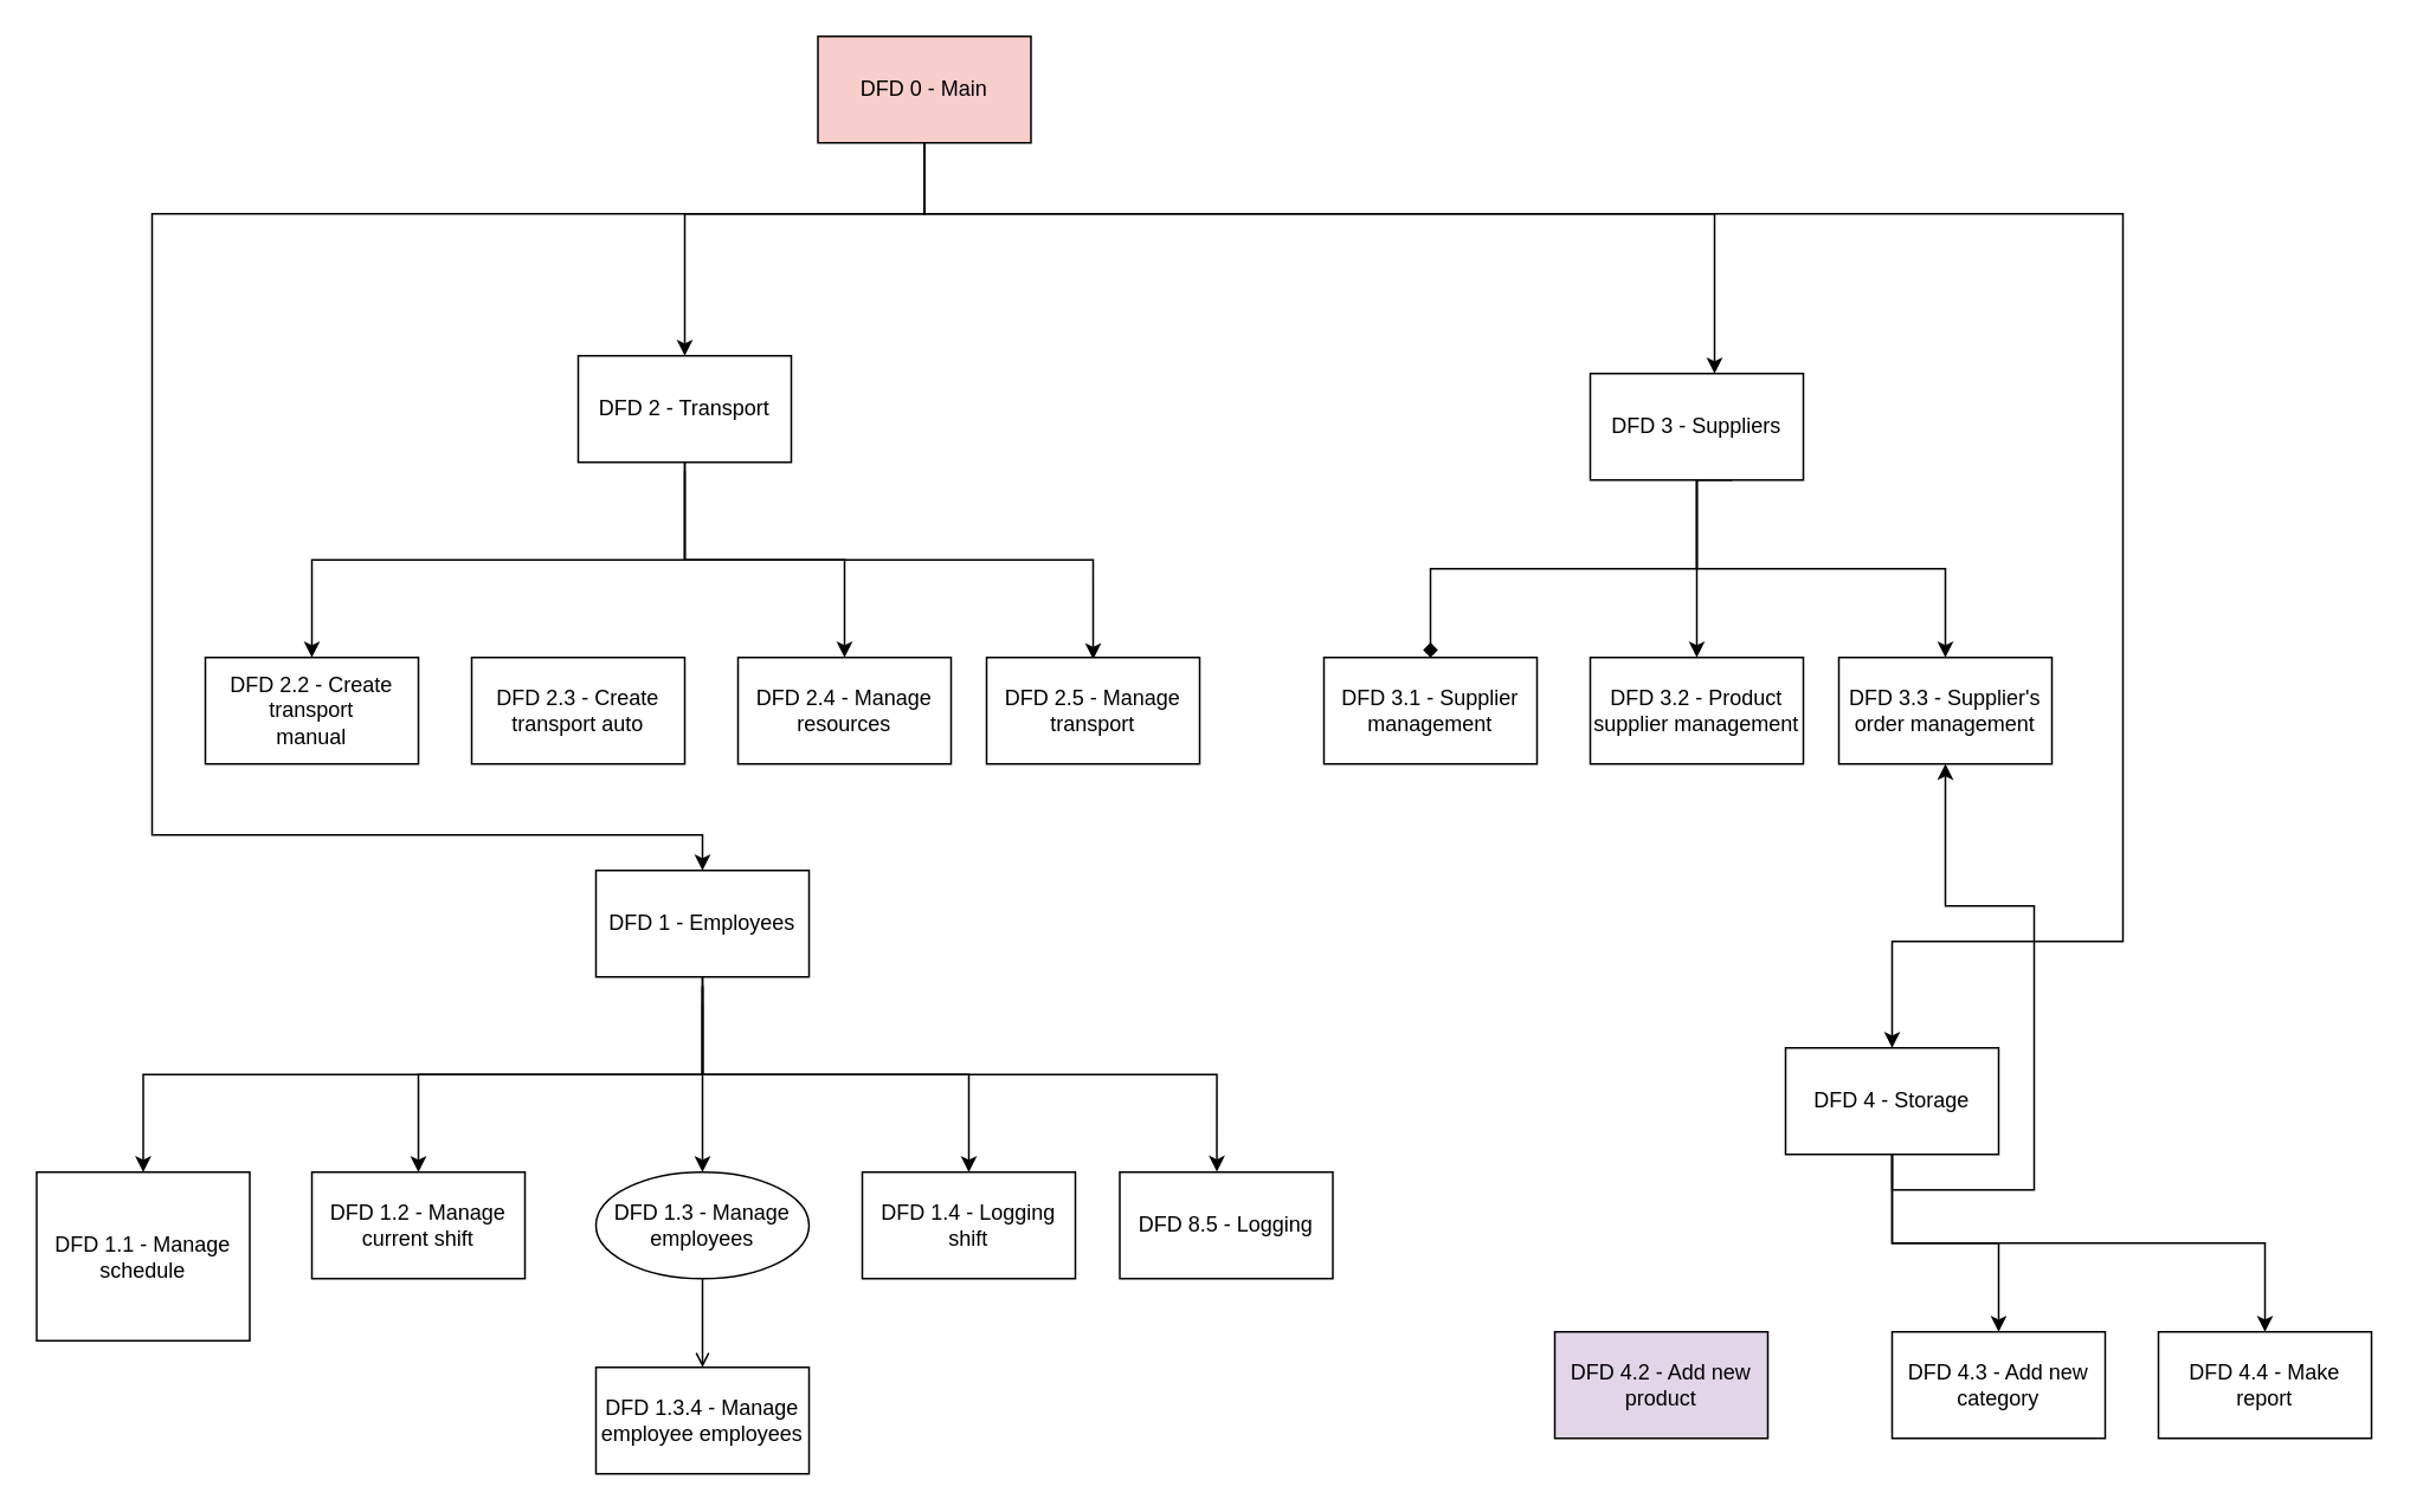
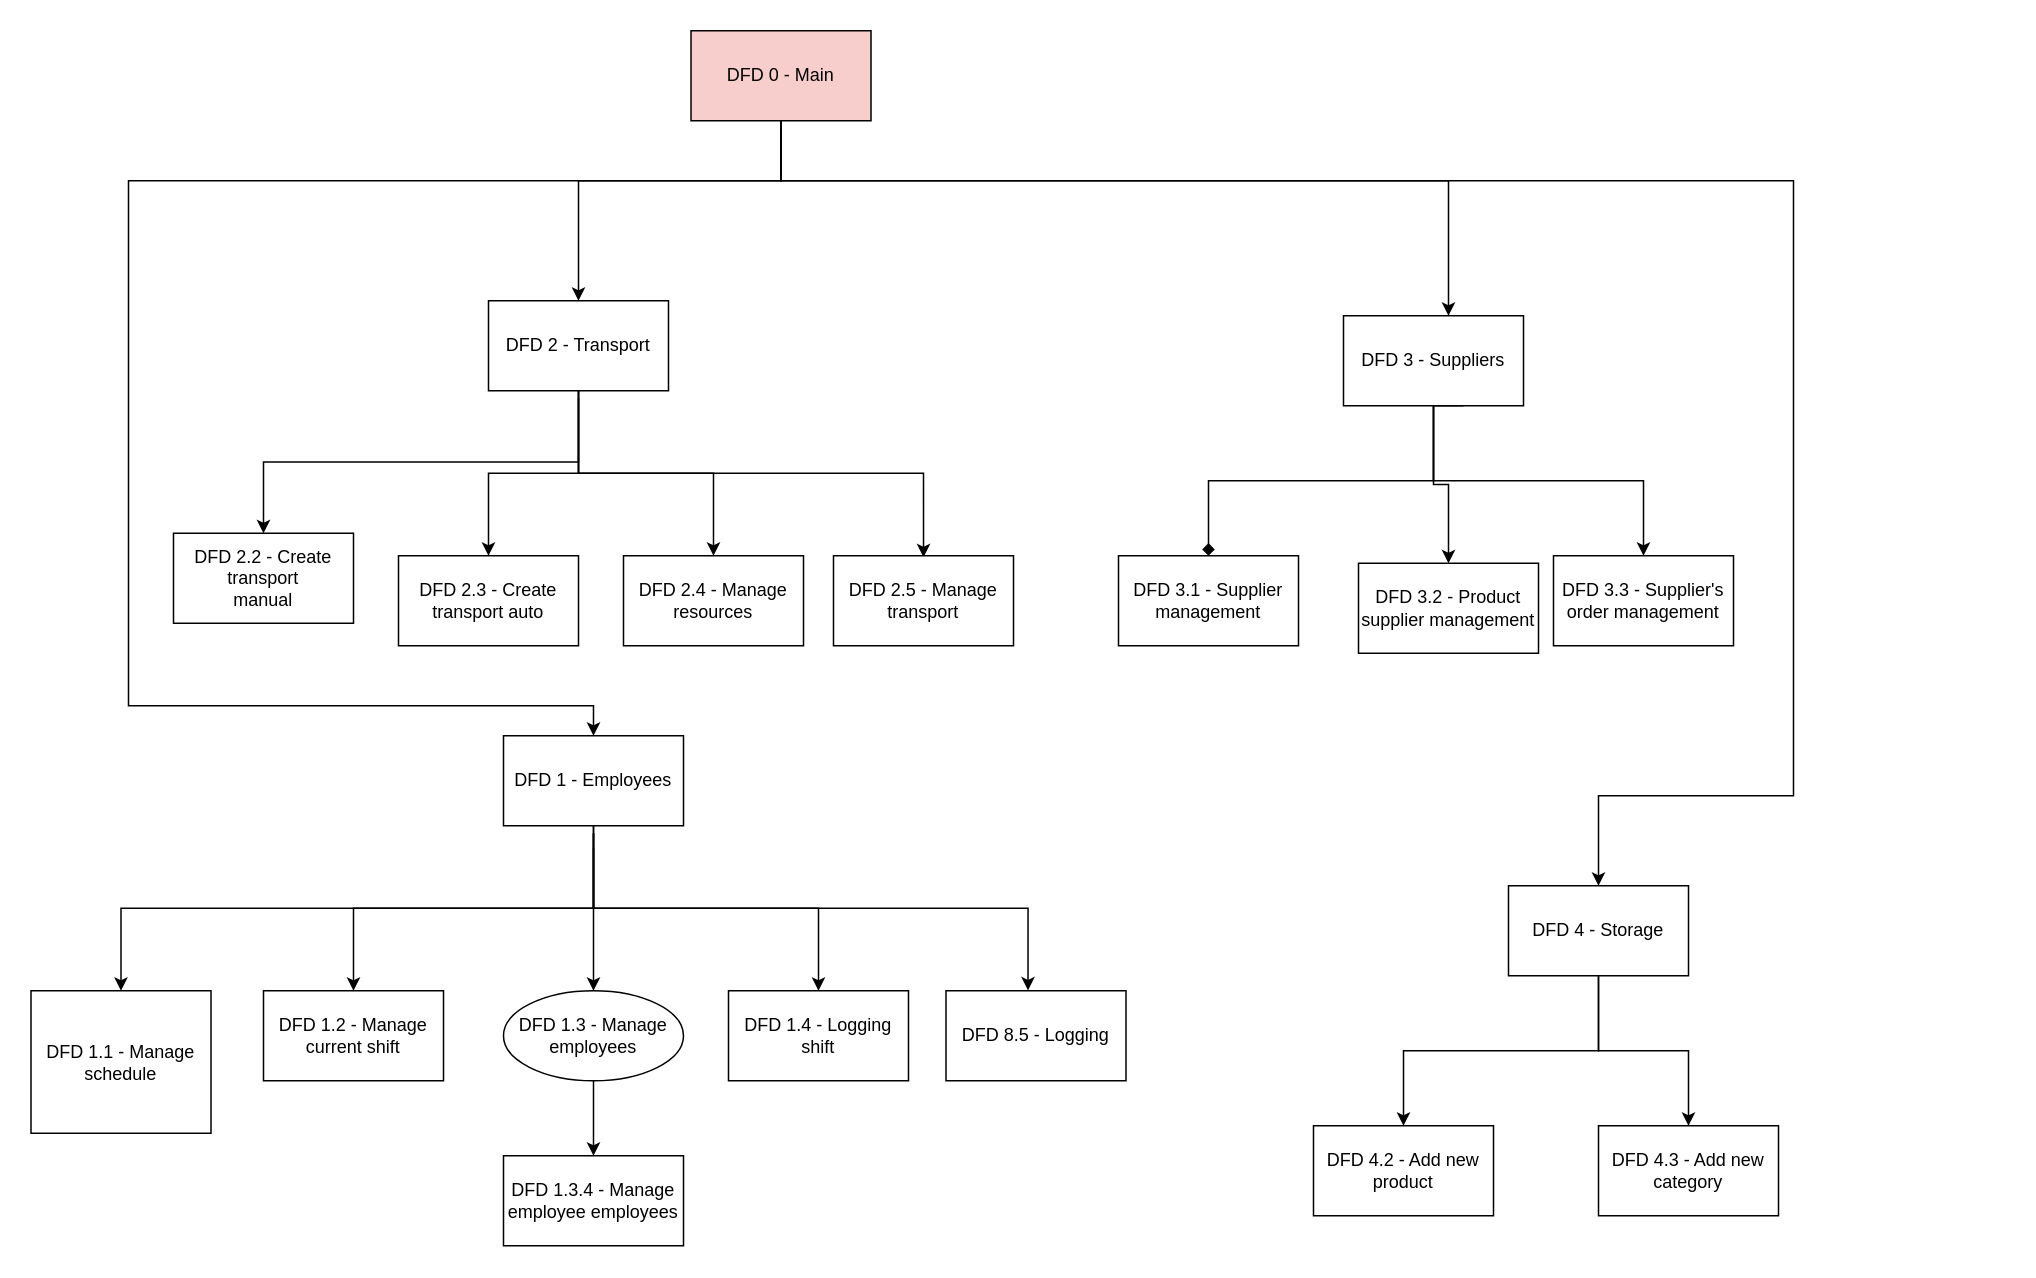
+ <mxCell id="14" style="edgeStyle=orthogonalEdgeStyle;rounded=0;orthogonalLoop=1;jettySize=auto;html=1;" parent="1" source="17" target="34" edge="1"><mxGeometry relative="1" as="geometry"><mxPoint x="425" y="360" as="targetPoint" /></mxGeometry></mxCell>
- <mxCell id="33" value="DFD 2.2 - Create transport&lt;br&gt;manual" style="rounded=0;whiteSpace=wrap;html=1;" parent="1" vertex="1"><mxGeometry x="115" y="370" width="120" height="60" as="geometry" /></mxCell>
+ <mxCell id="33" value="DFD 2.2 - Create transport&lt;br&gt;manual" style="rounded=0;whiteSpace=wrap;html=1;" parent="1" vertex="1"><mxGeometry x="115" y="355" width="120" height="60" as="geometry" /></mxCell>
- <mxCell id="38" value="DFD 3.2 - Product supplier management" style="rounded=0;whiteSpace=wrap;html=1;" parent="1" vertex="1"><mxGeometry x="895" y="370" width="120" height="60" as="geometry" /></mxCell>
+ <mxCell id="38" value="DFD 3.2 - Product supplier management" style="rounded=0;whiteSpace=wrap;html=1;" parent="1" vertex="1"><mxGeometry x="905" y="375" width="120" height="60" as="geometry" /></mxCell>
- <mxCell id="22" style="edgeStyle=orthogonalEdgeStyle;rounded=0;orthogonalLoop=1;jettySize=auto;html=1;exitX=0.5;exitY=1;exitDx=0;exitDy=0;" parent="1" source="25" target="39" edge="1"><mxGeometry relative="1" as="geometry"><mxPoint x="885" y="750" as="targetPoint" /></mxGeometry></mxCell>
+ <mxCell id="22" style="edgeStyle=orthogonalEdgeStyle;rounded=0;orthogonalLoop=1;jettySize=auto;html=1;exitX=0.5;exitY=1;exitDx=0;exitDy=0;" parent="1" source="25" target="40" edge="1"><mxGeometry relative="1" as="geometry"><mxPoint x="885" y="750" as="targetPoint" /></mxGeometry></mxCell>
- <mxCell id="24" style="edgeStyle=orthogonalEdgeStyle;rounded=0;orthogonalLoop=1;jettySize=auto;html=1;exitX=0.5;exitY=1;exitDx=0;exitDy=0;" parent="1" source="25" target="42" edge="1"><mxGeometry relative="1" as="geometry"><mxPoint x="1275" y="750" as="targetPoint" /></mxGeometry></mxCell>
- <mxCell id="28" style="edgeStyle=orthogonalEdgeStyle;rounded=0;orthogonalLoop=1;jettySize=auto;html=1;endArrow=open;" parent="1" source="29" target="30" edge="1"><mxGeometry relative="1" as="geometry"><mxPoint x="455" y="790" as="targetPoint" /></mxGeometry></mxCell>
+ <mxCell id="28" style="edgeStyle=orthogonalEdgeStyle;rounded=0;orthogonalLoop=1;jettySize=auto;html=1;" parent="1" source="29" target="30" edge="1"><mxGeometry relative="1" as="geometry"><mxPoint x="455" y="790" as="targetPoint" /></mxGeometry></mxCell>
- <mxCell id="40" value="DFD 4.2 - Add new product" style="rounded=0;whiteSpace=wrap;html=1;fillColor=#e1d5e7;" parent="1" vertex="1"><mxGeometry x="875" y="750" width="120" height="60" as="geometry" /></mxCell>
+ <mxCell id="40" value="DFD 4.2 - Add new product" style="rounded=0;whiteSpace=wrap;html=1;" parent="1" vertex="1"><mxGeometry x="875" y="750" width="120" height="60" as="geometry" /></mxCell>
- <mxCell id="42" value="DFD 4.4 - Make report" style="rounded=0;whiteSpace=wrap;html=1;" parent="1" vertex="1"><mxGeometry x="1215" y="750" width="120" height="60" as="geometry" /></mxCell>
